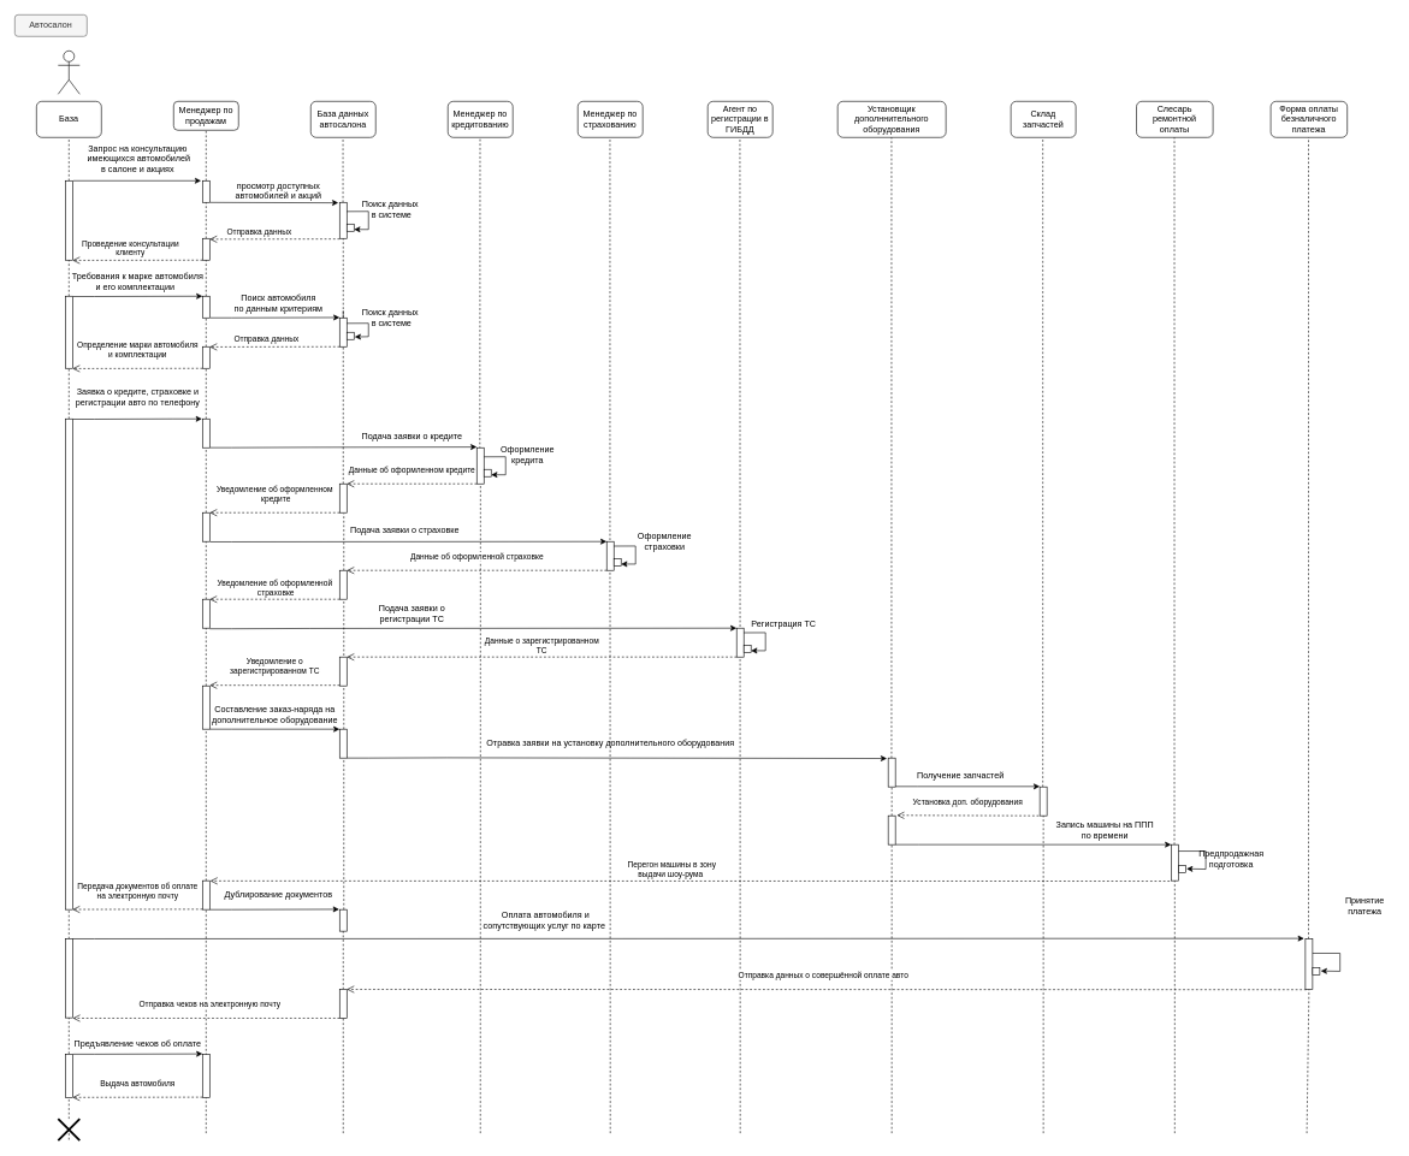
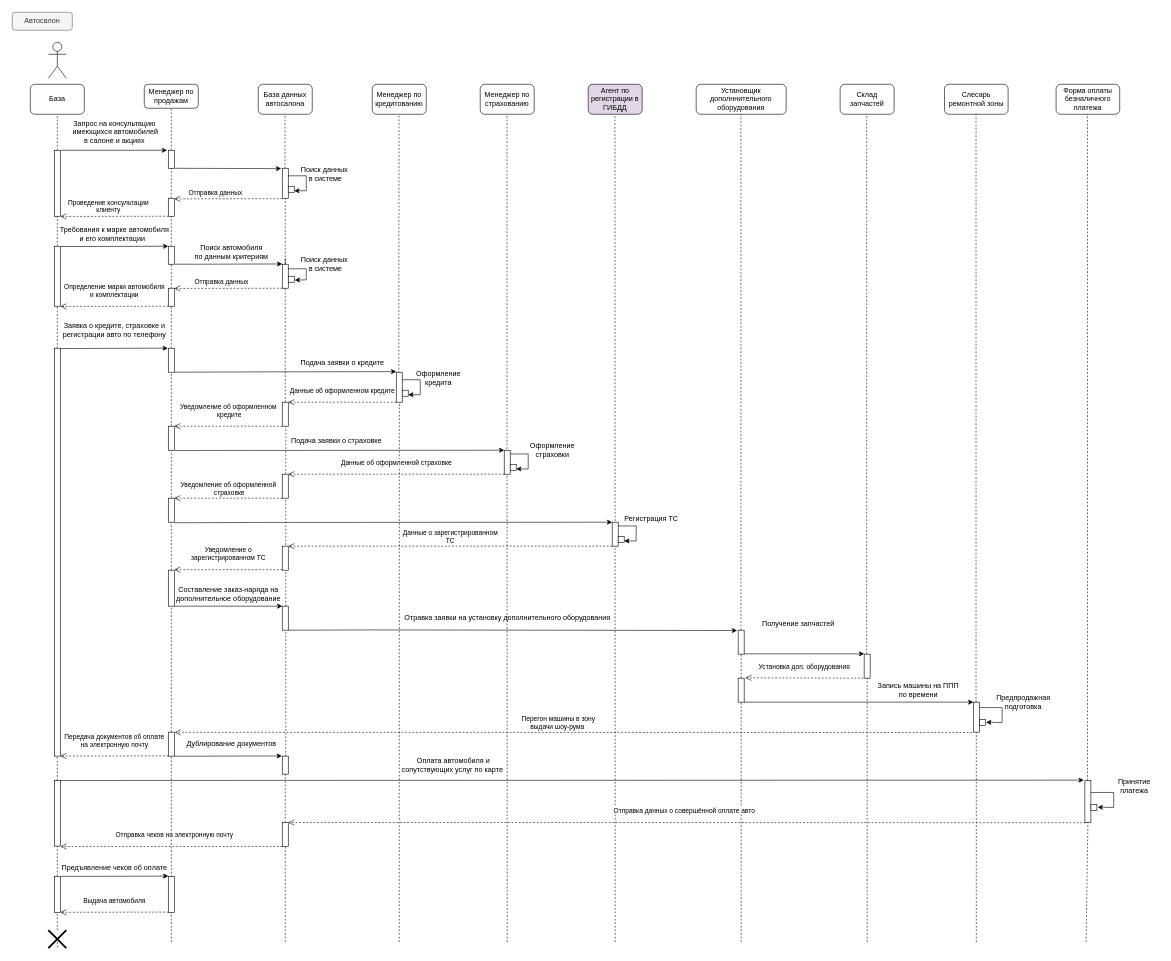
- <mxCell id="49" value="Агент по регистрации в ГИБДД" style="rounded=1;whiteSpace=wrap;html=1;" parent="1" vertex="1"><mxGeometry x="980" y="140" width="90" height="50" as="geometry" /></mxCell>
+ <mxCell id="49" value="Агент по регистрации в ГИБДД" style="rounded=1;whiteSpace=wrap;html=1;fillColor=#e1d5e7;" parent="1" vertex="1"><mxGeometry x="980" y="140" width="90" height="50" as="geometry" /></mxCell>
- <mxCell id="52" value="Слесарь ремонтной оплаты" style="rounded=1;whiteSpace=wrap;html=1;" parent="1" vertex="1"><mxGeometry x="1574" y="140" width="106" height="50" as="geometry" /></mxCell>
+ <mxCell id="52" value="Слесарь ремонтной зоны" style="rounded=1;whiteSpace=wrap;html=1;" parent="1" vertex="1"><mxGeometry x="1574" y="140" width="106" height="50" as="geometry" /></mxCell>
- <mxCell id="15" value="просмотр доступных &lt;br&gt;автомобилей и акций&lt;br&gt;&lt;br&gt;&lt;br&gt;&amp;nbsp;" style="text;html=1;align=center;verticalAlign=middle;resizable=0;points=[];autosize=1;strokeColor=none;fillColor=none;" parent="1" vertex="1"><mxGeometry x="315" y="240" width="140" height="90" as="geometry" /></mxCell>
- <mxCell id="128" value="Подача заявки о &lt;br&gt;регистрации ТС" style="text;html=1;align=center;verticalAlign=middle;resizable=0;points=[];autosize=1;strokeColor=none;fillColor=none;" parent="1" vertex="1"><mxGeometry x="510" y="830" width="120" height="40" as="geometry" /></mxCell>
- <mxCell id="71" value="Получение запчастей" style="text;html=1;align=center;verticalAlign=middle;resizable=0;points=[];autosize=1;strokeColor=none;fillColor=none;" parent="1" vertex="1"><mxGeometry x="1260" y="1060" width="140" height="30" as="geometry" /></mxCell>
+ <mxCell id="71" value="Получение запчастей" style="text;html=1;align=center;verticalAlign=middle;resizable=0;points=[];autosize=1;strokeColor=none;fillColor=none;" parent="1" vertex="1"><mxGeometry x="1260" y="1025" width="140" height="30" as="geometry" /></mxCell>
- <mxCell id="80" value="Предпродажная &lt;br&gt;подготовка" style="text;html=1;align=center;verticalAlign=middle;resizable=0;points=[];autosize=1;strokeColor=none;fillColor=none;" parent="1" vertex="1"><mxGeometry x="1650" y="1170" width="110" height="40" as="geometry" /></mxCell>
+ <mxCell id="80" value="Предпродажная &lt;br&gt;подготовка" style="text;html=1;align=center;verticalAlign=middle;resizable=0;points=[];autosize=1;strokeColor=none;fillColor=none;" parent="1" vertex="1"><mxGeometry x="1650" y="1150" width="110" height="40" as="geometry" /></mxCell>
- <mxCell id="149" value="Принятие &lt;br&gt;платежа" style="text;html=1;align=center;verticalAlign=middle;resizable=0;points=[];autosize=1;strokeColor=none;fillColor=none;" parent="1" vertex="1"><mxGeometry x="1850" y="1235" width="80" height="40" as="geometry" /></mxCell>
+ <mxCell id="149" value="Принятие &lt;br&gt;платежа" style="text;html=1;align=center;verticalAlign=middle;resizable=0;points=[];autosize=1;strokeColor=none;fillColor=none;" parent="1" vertex="1"><mxGeometry x="1850" y="1290" width="80" height="40" as="geometry" /></mxCell>
